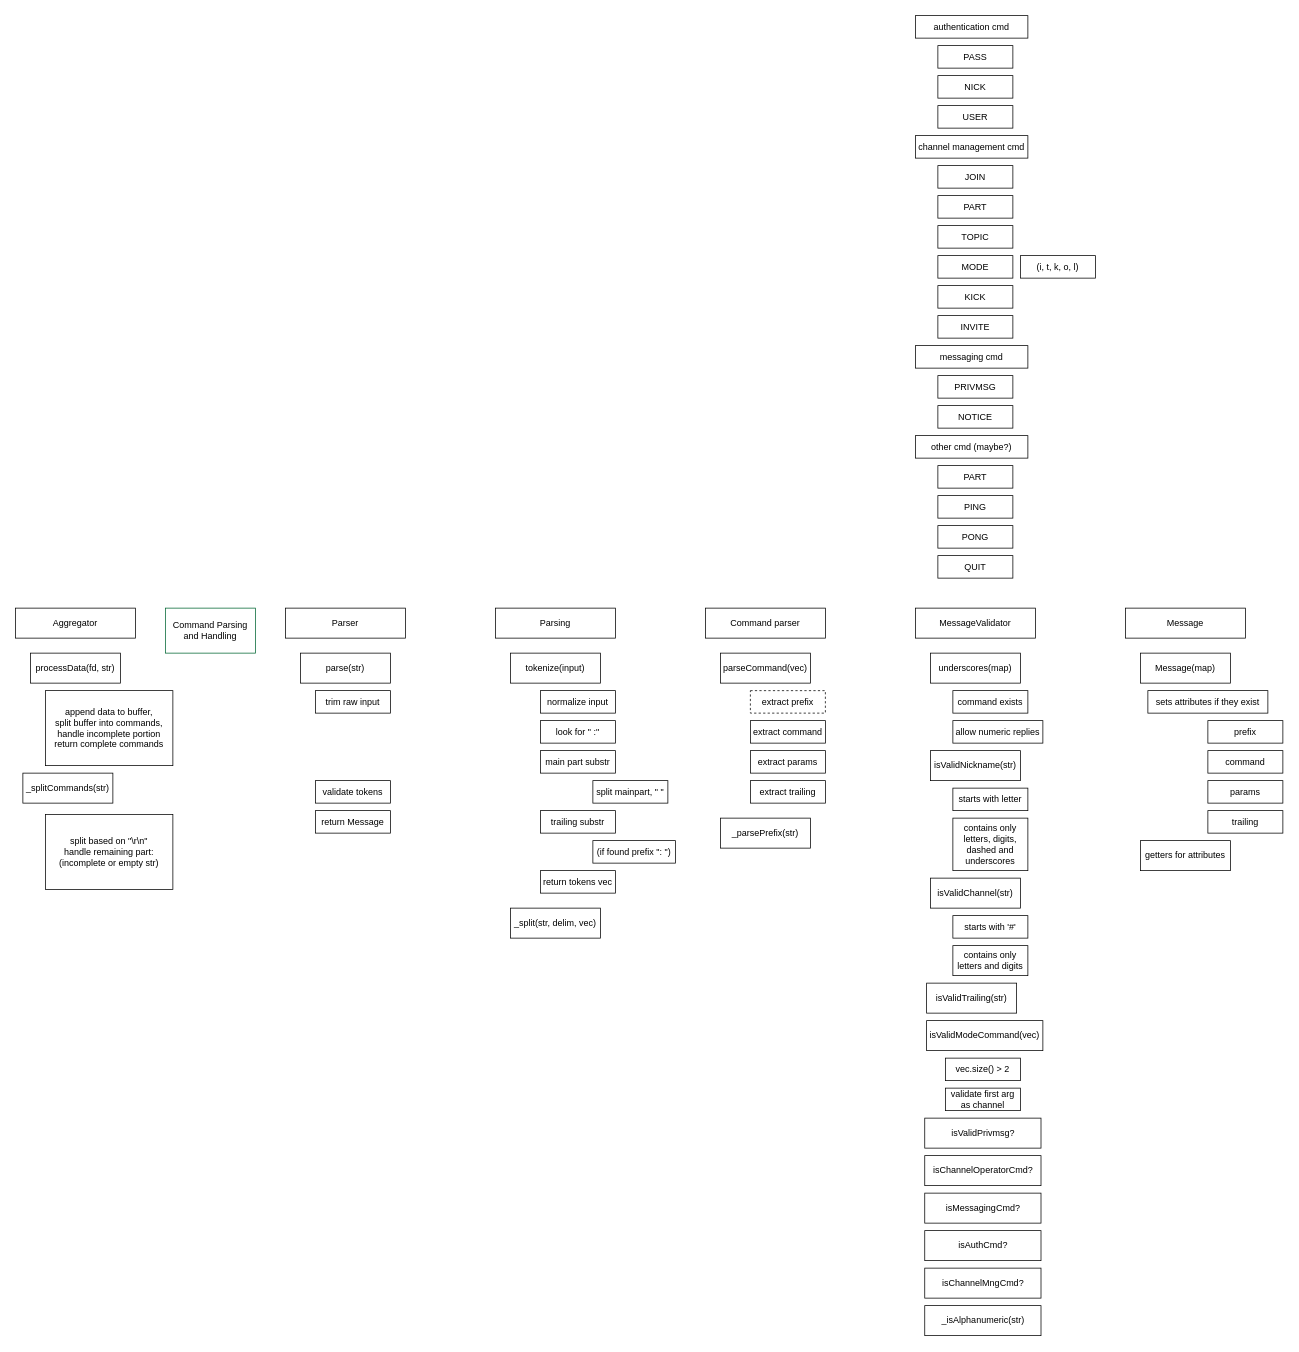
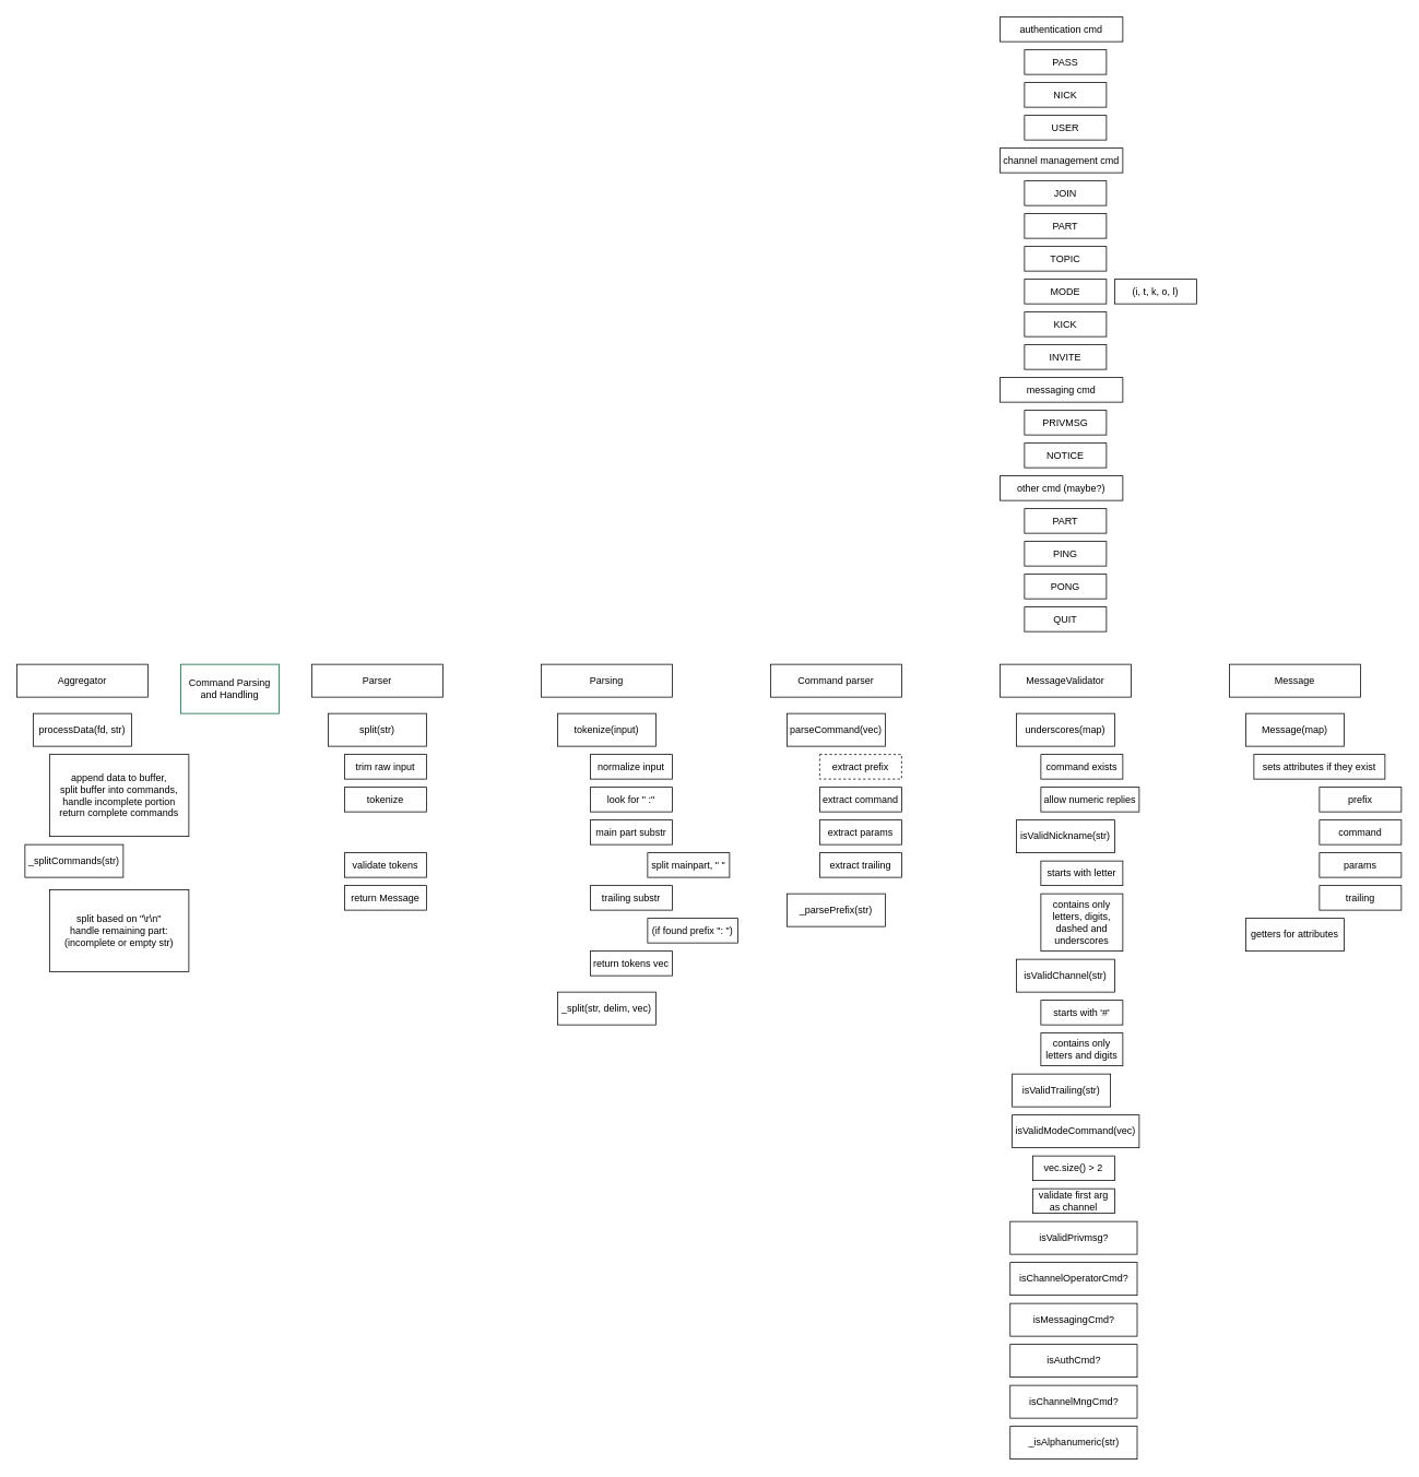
- <mxCell id="66" value="parse(str)" style="rounded=0;whiteSpace=wrap;html=1;" vertex="1" parent="1"><mxGeometry x="400" y="870" width="120" height="40" as="geometry" /></mxCell>
+ <mxCell id="66" value="split(str)" style="rounded=0;whiteSpace=wrap;html=1;" vertex="1" parent="1"><mxGeometry x="400" y="870" width="120" height="40" as="geometry" /></mxCell>
+ <mxCell id="9" value="tokenize" style="rounded=0;whiteSpace=wrap;html=1;" vertex="1" parent="1"><mxGeometry x="420" y="960" width="100" height="30" as="geometry" /></mxCell>
